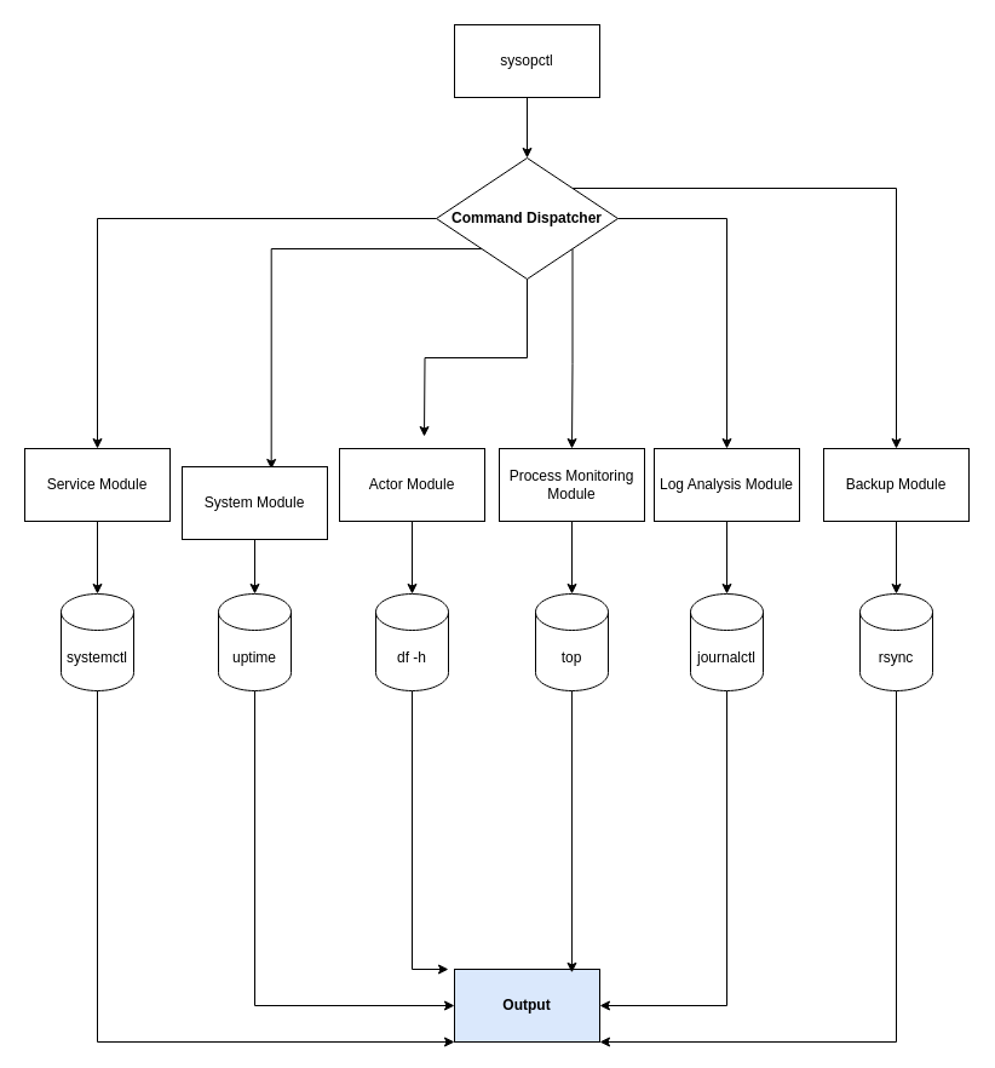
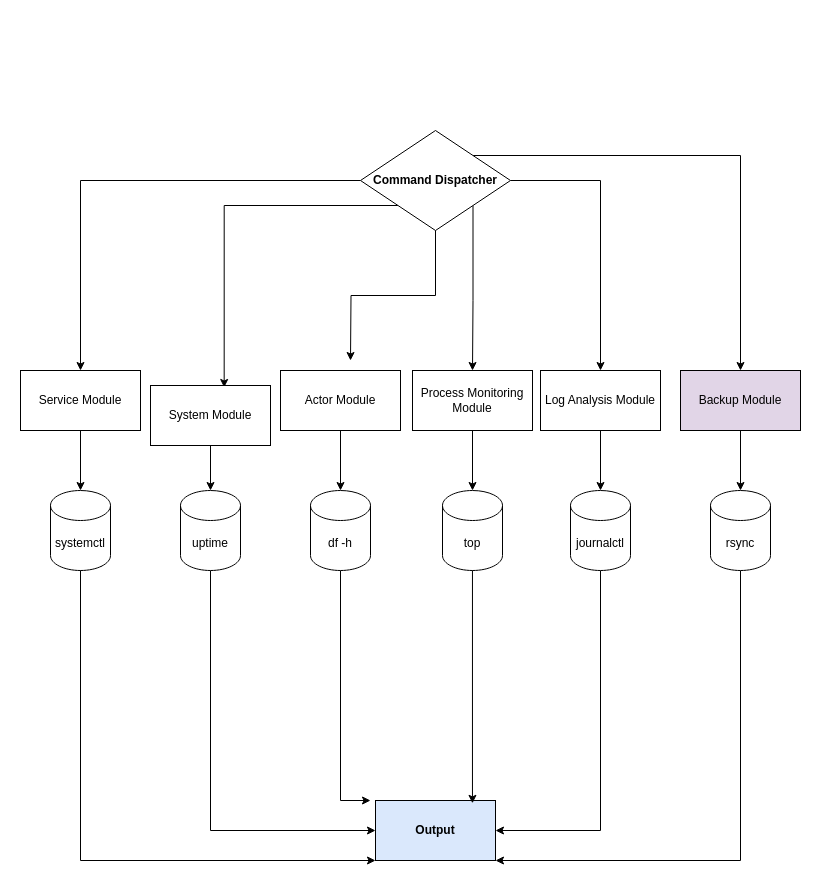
- <mxCell id="3" value="sysopctl" style="rounded=0;whiteSpace=wrap;html=1;" vertex="1" parent="1"><mxGeometry x="375" y="20" width="120" height="60" as="geometry" /></mxCell>
- <mxCell id="2" value="" style="edgeStyle=orthogonalEdgeStyle;rounded=0;orthogonalLoop=1;jettySize=auto;html=1;" edge="1" parent="1" source="3" target="9"><mxGeometry relative="1" as="geometry" /></mxCell>
- <mxCell id="21" value="Backup Module" style="rounded=0;whiteSpace=wrap;html=1;" vertex="1" parent="1"><mxGeometry x="680" y="370" width="120" height="60" as="geometry" /></mxCell>
+ <mxCell id="21" value="Backup Module" style="rounded=0;whiteSpace=wrap;html=1;fillColor=#e1d5e7;" vertex="1" parent="1"><mxGeometry x="680" y="370" width="120" height="60" as="geometry" /></mxCell>
